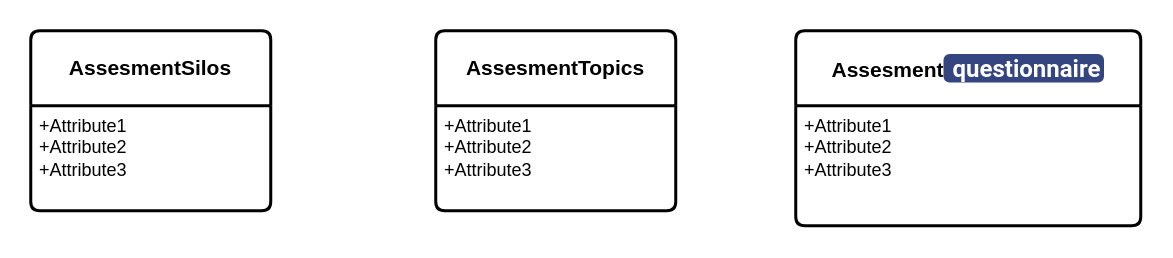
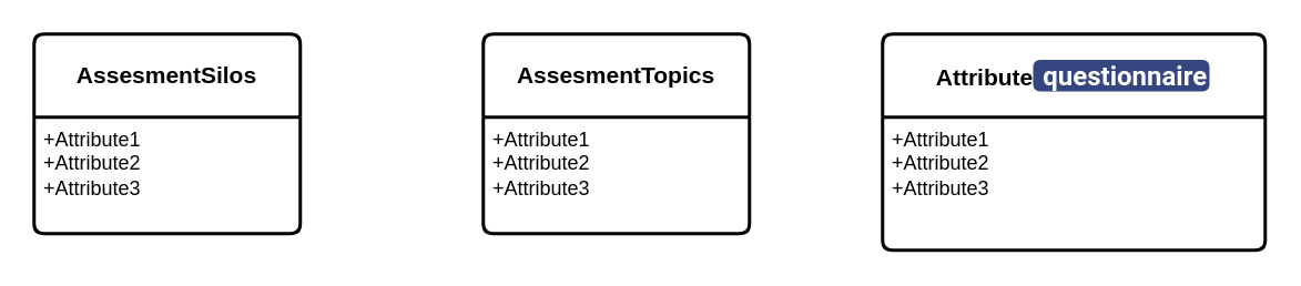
- <mxCell id="6" value="&lt;b&gt;Assesment&lt;span style=&quot;border-radius: 4px; padding: 0px 2px; background-color: rgb(52, 69, 127); color: rgb(255, 255, 255); font-family: &amp;quot;Google Sans&amp;quot;, Roboto, Arial, sans-serif; font-size: 16px; text-align: start;&quot;&gt;&amp;nbsp;questionnaire&lt;/span&gt;&lt;/b&gt;" style="swimlane;childLayout=stackLayout;horizontal=1;startSize=50;horizontalStack=0;rounded=1;fontSize=14;fontStyle=0;strokeWidth=2;resizeParent=0;resizeLast=1;shadow=0;dashed=0;align=center;arcSize=4;whiteSpace=wrap;html=1;" vertex="1" parent="1"><mxGeometry x="530" y="20" width="230" height="130" as="geometry" /></mxCell>
+ <mxCell id="6" value="&lt;b&gt;Attribute&lt;span style=&quot;border-radius: 4px; padding: 0px 2px; background-color: rgb(52, 69, 127); color: rgb(255, 255, 255); font-family: &amp;quot;Google Sans&amp;quot;, Roboto, Arial, sans-serif; font-size: 16px; text-align: start;&quot;&gt;&amp;nbsp;questionnaire&lt;/span&gt;&lt;/b&gt;" style="swimlane;childLayout=stackLayout;horizontal=1;startSize=50;horizontalStack=0;rounded=1;fontSize=14;fontStyle=0;strokeWidth=2;resizeParent=0;resizeLast=1;shadow=0;dashed=0;align=center;arcSize=4;whiteSpace=wrap;html=1;" vertex="1" parent="1"><mxGeometry x="530" y="20" width="230" height="130" as="geometry" /></mxCell>
